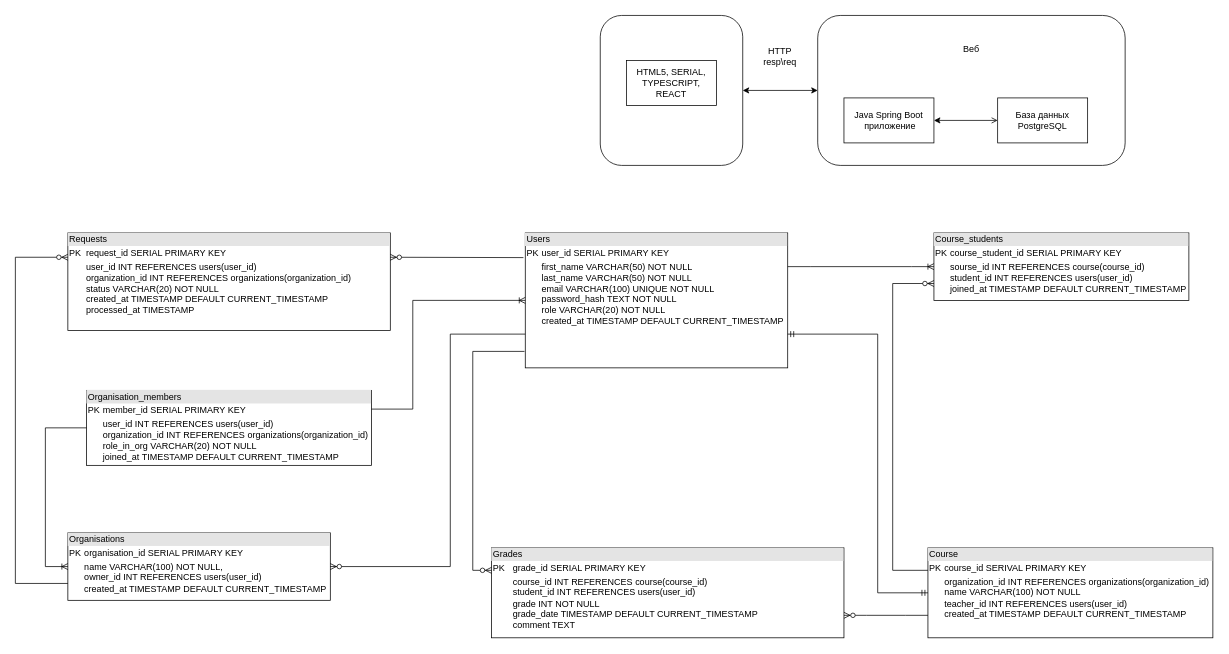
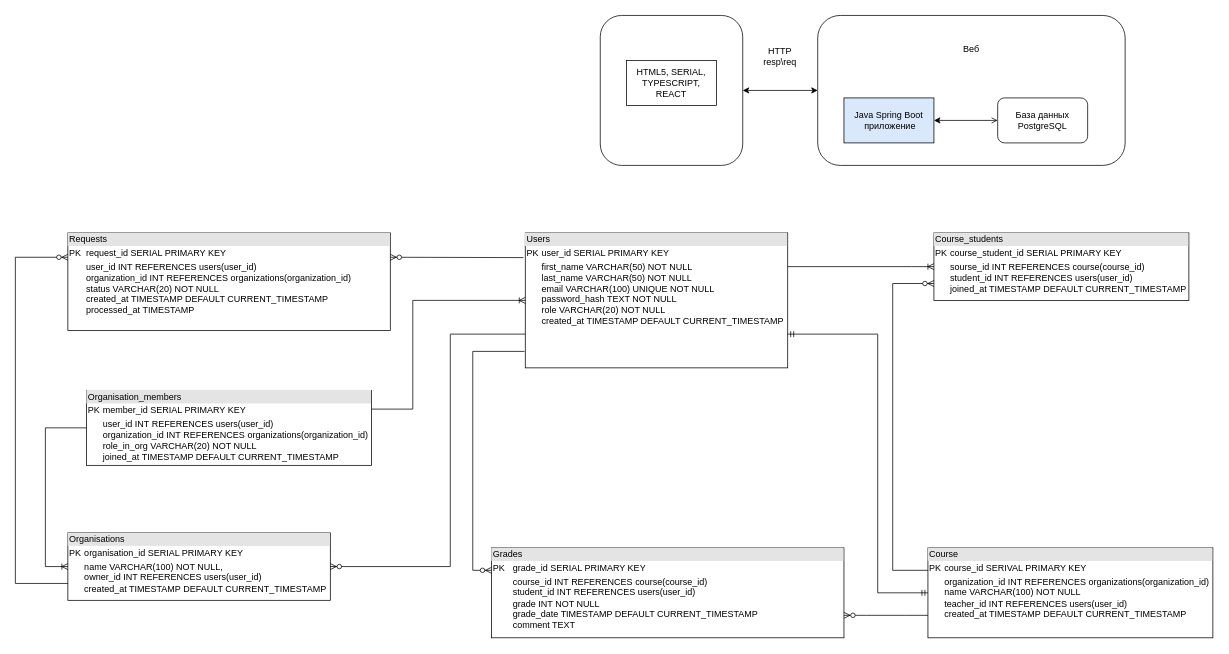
- <mxCell id="8" value="Java Spring Boot&lt;div&gt;&amp;nbsp;приложение&lt;/div&gt;" style="rounded=0;whiteSpace=wrap;html=1;" parent="1" vertex="1"><mxGeometry x="1125" y="130" width="120" height="60" as="geometry" /></mxCell>
+ <mxCell id="8" value="Java Spring Boot&lt;div&gt;&amp;nbsp;приложение&lt;/div&gt;" style="rounded=0;whiteSpace=wrap;html=1;fillColor=#dae8fc;" parent="1" vertex="1"><mxGeometry x="1125" y="130" width="120" height="60" as="geometry" /></mxCell>
- <mxCell id="9" value="База данных PostgreSQL" style="rounded=0;whiteSpace=wrap;html=1;" parent="1" vertex="1"><mxGeometry x="1330" y="130" width="120" height="60" as="geometry" /></mxCell>
+ <mxCell id="9" value="База данных PostgreSQL" style="whiteSpace=wrap;html=1;rounded=1;" parent="1" vertex="1"><mxGeometry x="1330" y="130" width="120" height="60" as="geometry" /></mxCell>
